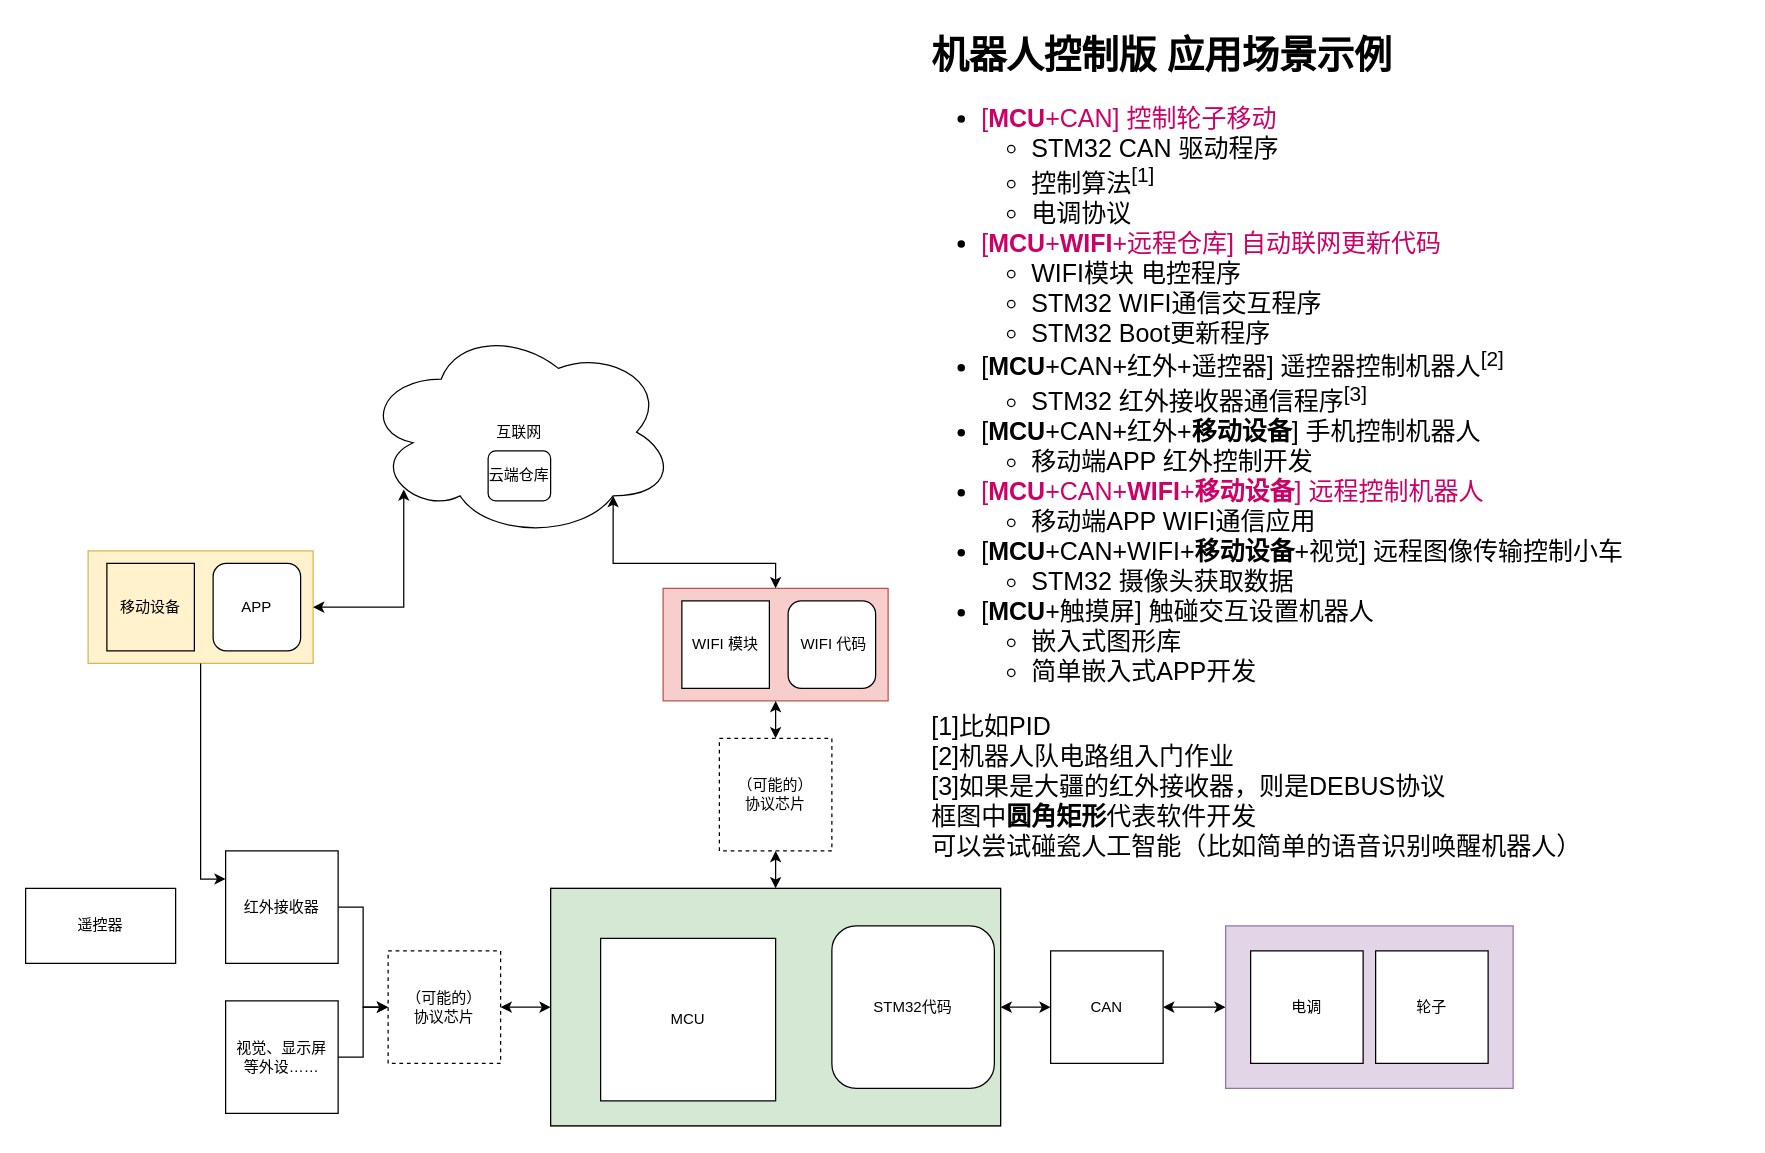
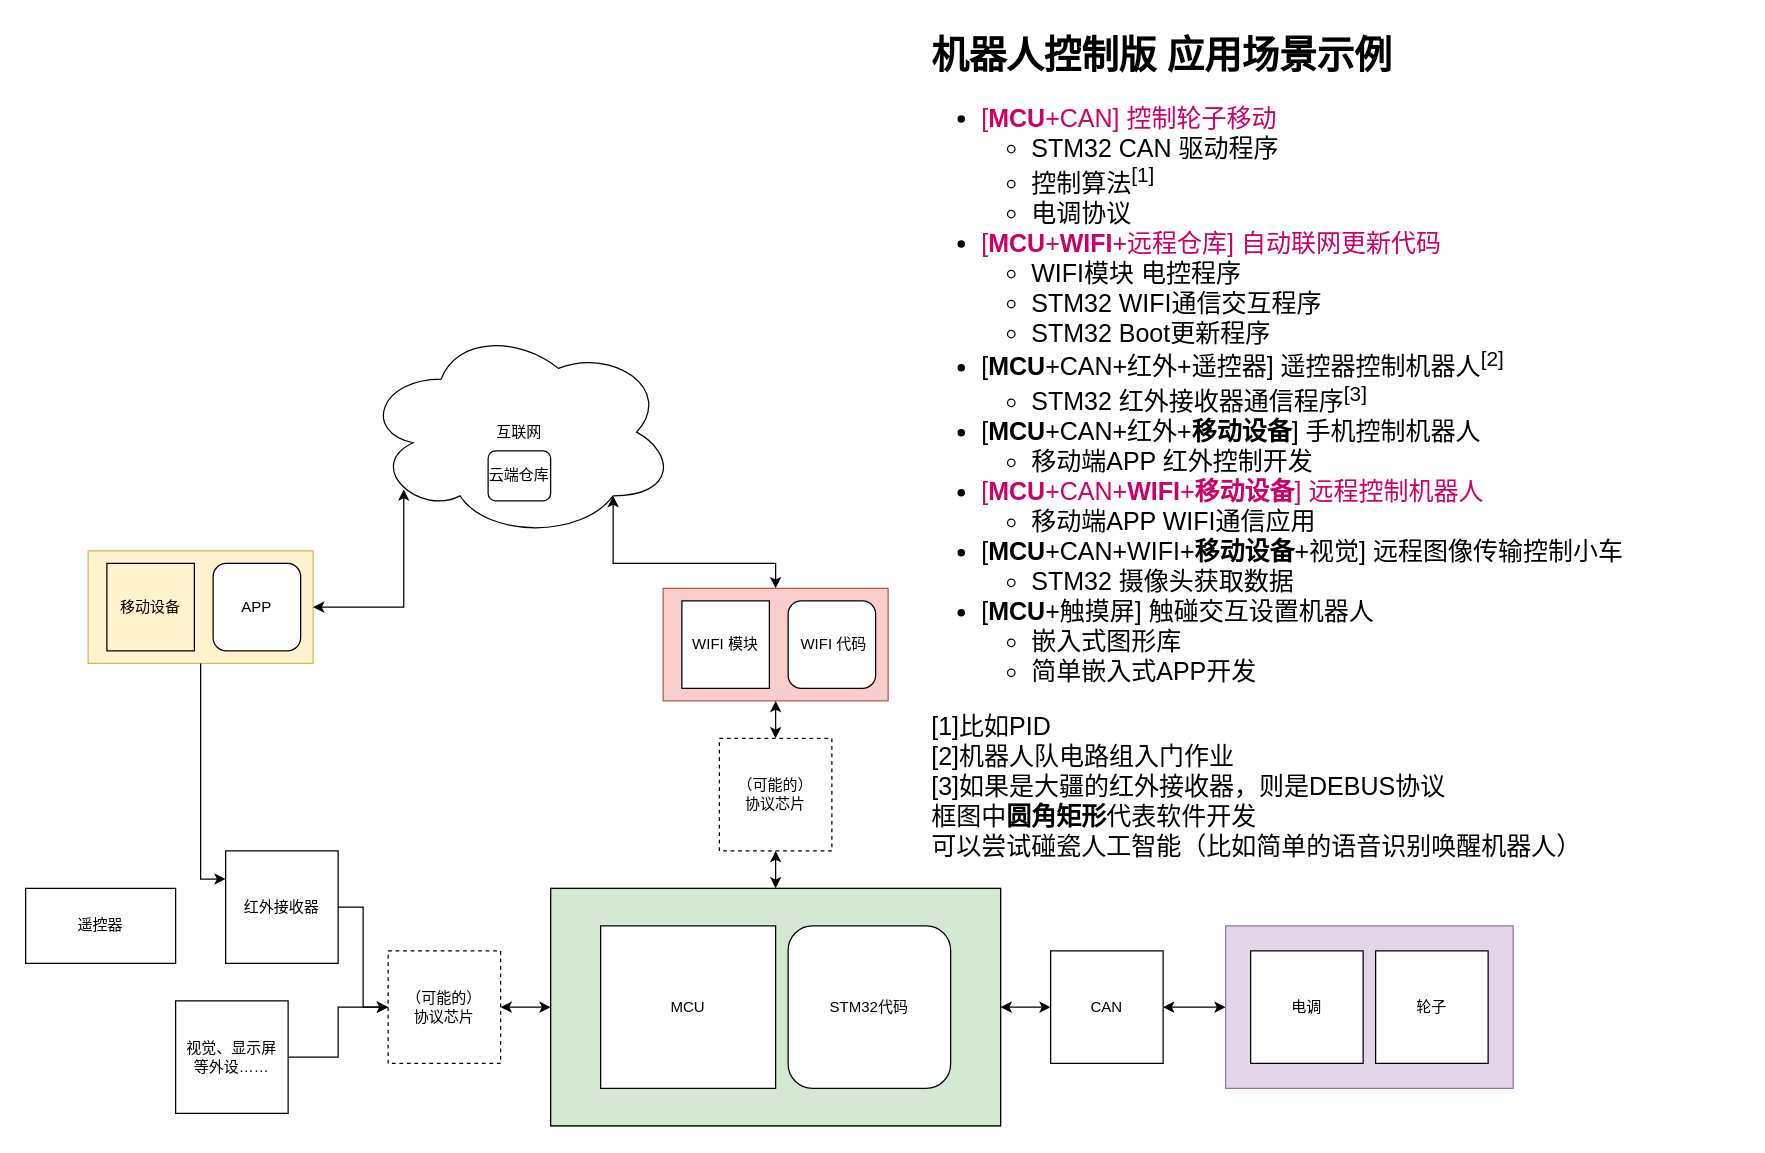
- <mxCell id="16" value="STM32代码" style="whiteSpace=wrap;html=1;aspect=fixed;rounded=1;" parent="12" vertex="1"><mxGeometry x="225" y="30" width="130" height="130" as="geometry" /></mxCell>
+ <mxCell id="16" value="STM32代码" style="whiteSpace=wrap;html=1;aspect=fixed;rounded=1;" parent="12" vertex="1"><mxGeometry x="190" y="30" width="130" height="130" as="geometry" /></mxCell>
- <mxCell id="14" value="MCU" style="rounded=0;whiteSpace=wrap;html=1;shadow=0;glass=0;" parent="12" vertex="1"><mxGeometry x="40" y="40" width="140" height="130" as="geometry" /></mxCell>
+ <mxCell id="14" value="MCU" style="rounded=0;whiteSpace=wrap;html=1;shadow=0;glass=0;" parent="12" vertex="1"><mxGeometry x="40" y="30" width="140" height="130" as="geometry" /></mxCell>
- <mxCell id="36" value="视觉、显示屏&lt;br&gt;等外设……" style="whiteSpace=wrap;html=1;aspect=fixed;" vertex="1" parent="1"><mxGeometry x="180" y="800" width="90" height="90" as="geometry" /></mxCell>
+ <mxCell id="36" value="视觉、显示屏&lt;br&gt;等外设……" style="whiteSpace=wrap;html=1;aspect=fixed;" vertex="1" parent="1"><mxGeometry x="140" y="800" width="90" height="90" as="geometry" /></mxCell>
